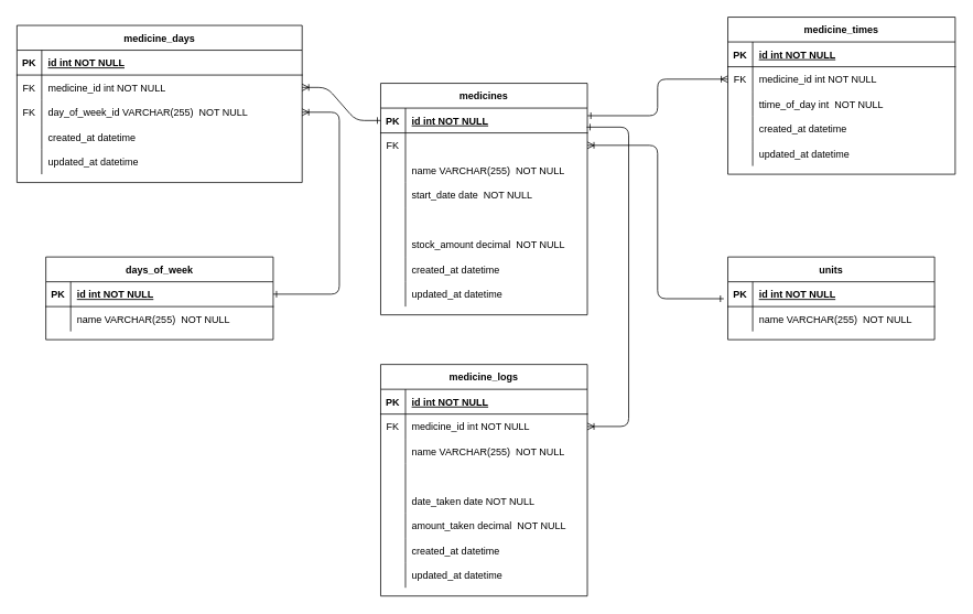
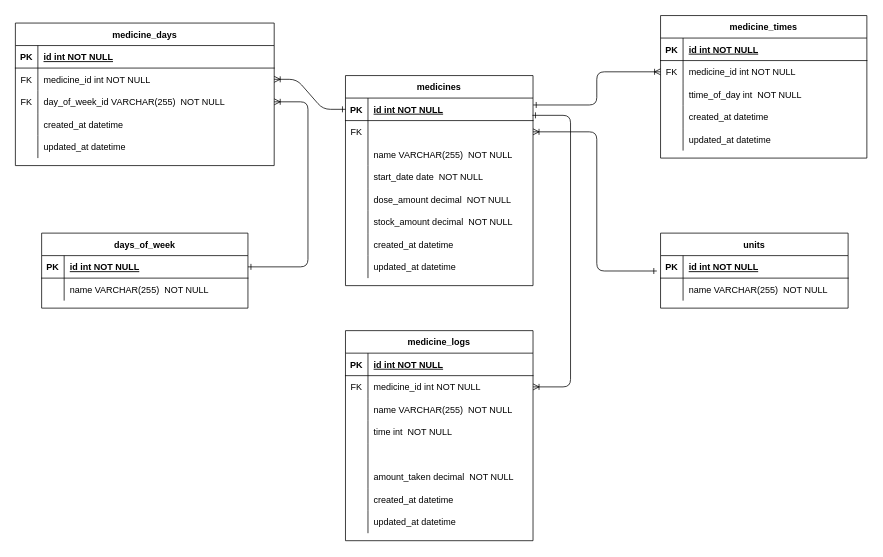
+ <mxCell id="17" value="dose_amount decimal  NOT NULL" style="shape=partialRectangle;overflow=hidden;connectable=0;fillColor=none;top=0;left=0;bottom=0;right=0;align=left;spacingLeft=6;" vertex="1" parent="15"><mxGeometry x="30" width="220" height="30" as="geometry"><mxRectangle width="220" height="30" as="alternateBounds" /></mxGeometry></mxCell>
+ <mxCell id="87" value="time int  NOT NULL" style="shape=partialRectangle;overflow=hidden;connectable=0;fillColor=none;top=0;left=0;bottom=0;right=0;align=left;spacingLeft=6;" vertex="1" parent="85"><mxGeometry x="30" width="220" height="30" as="geometry"><mxRectangle width="220" height="30" as="alternateBounds" /></mxGeometry></mxCell>
- <mxCell id="90" value="date_taken date NOT NULL" style="shape=partialRectangle;overflow=hidden;connectable=0;fillColor=none;top=0;left=0;bottom=0;right=0;align=left;spacingLeft=6;" vertex="1" parent="88"><mxGeometry x="30" width="220" height="30" as="geometry"><mxRectangle width="220" height="30" as="alternateBounds" /></mxGeometry></mxCell>
